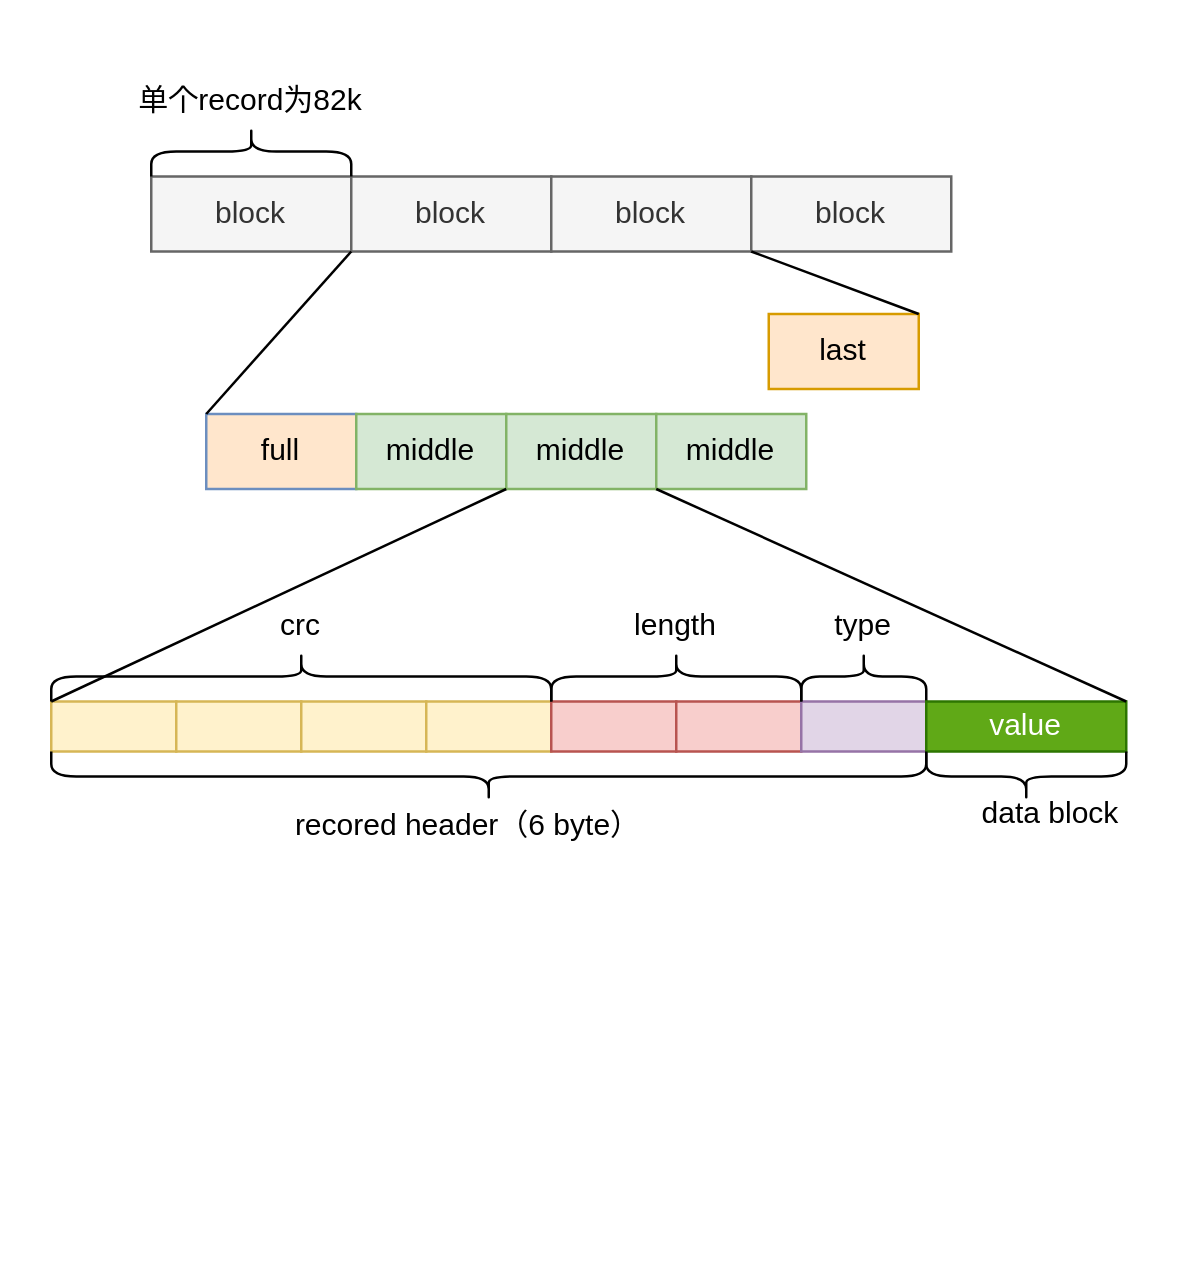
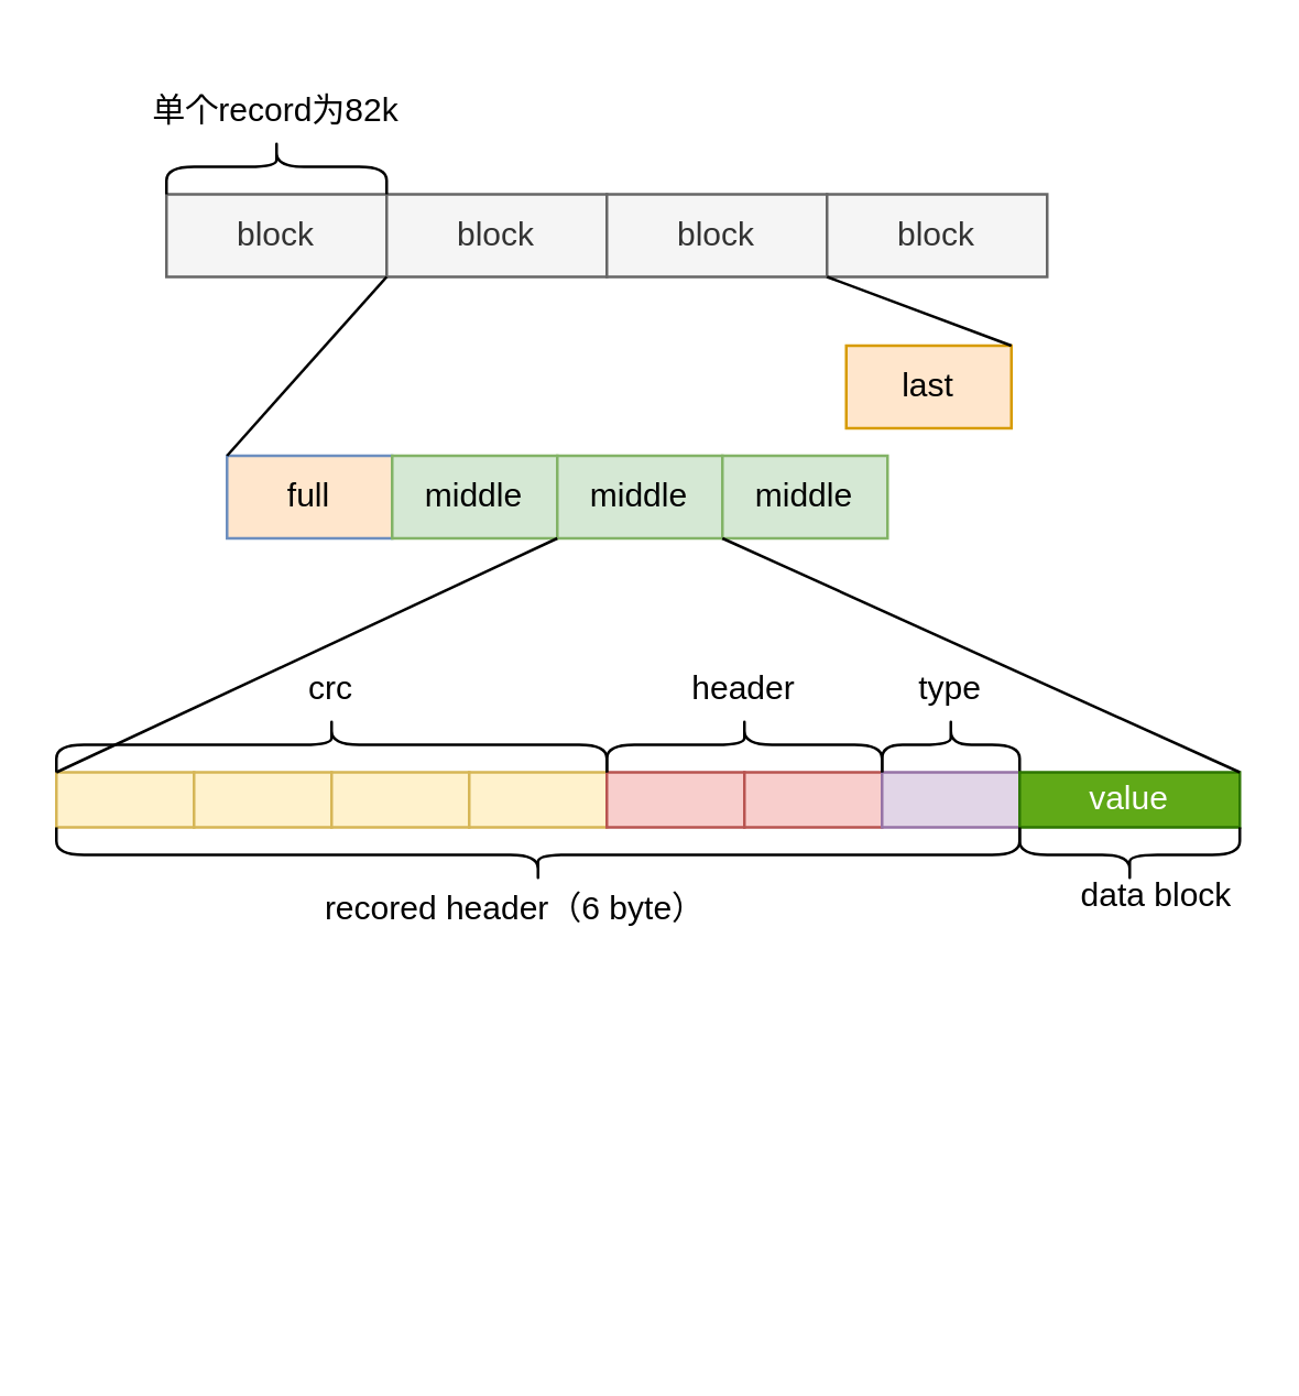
- <mxCell id="19" value="length" style="text;html=1;strokeColor=none;fillColor=none;align=center;verticalAlign=middle;whiteSpace=wrap;rounded=0;" vertex="1" parent="6"><mxGeometry x="230" width="40" height="20" as="geometry" /></mxCell>
+ <mxCell id="19" value="header" style="text;html=1;strokeColor=none;fillColor=none;align=center;verticalAlign=middle;whiteSpace=wrap;rounded=0;" vertex="1" parent="6"><mxGeometry x="230" width="40" height="20" as="geometry" /></mxCell>
